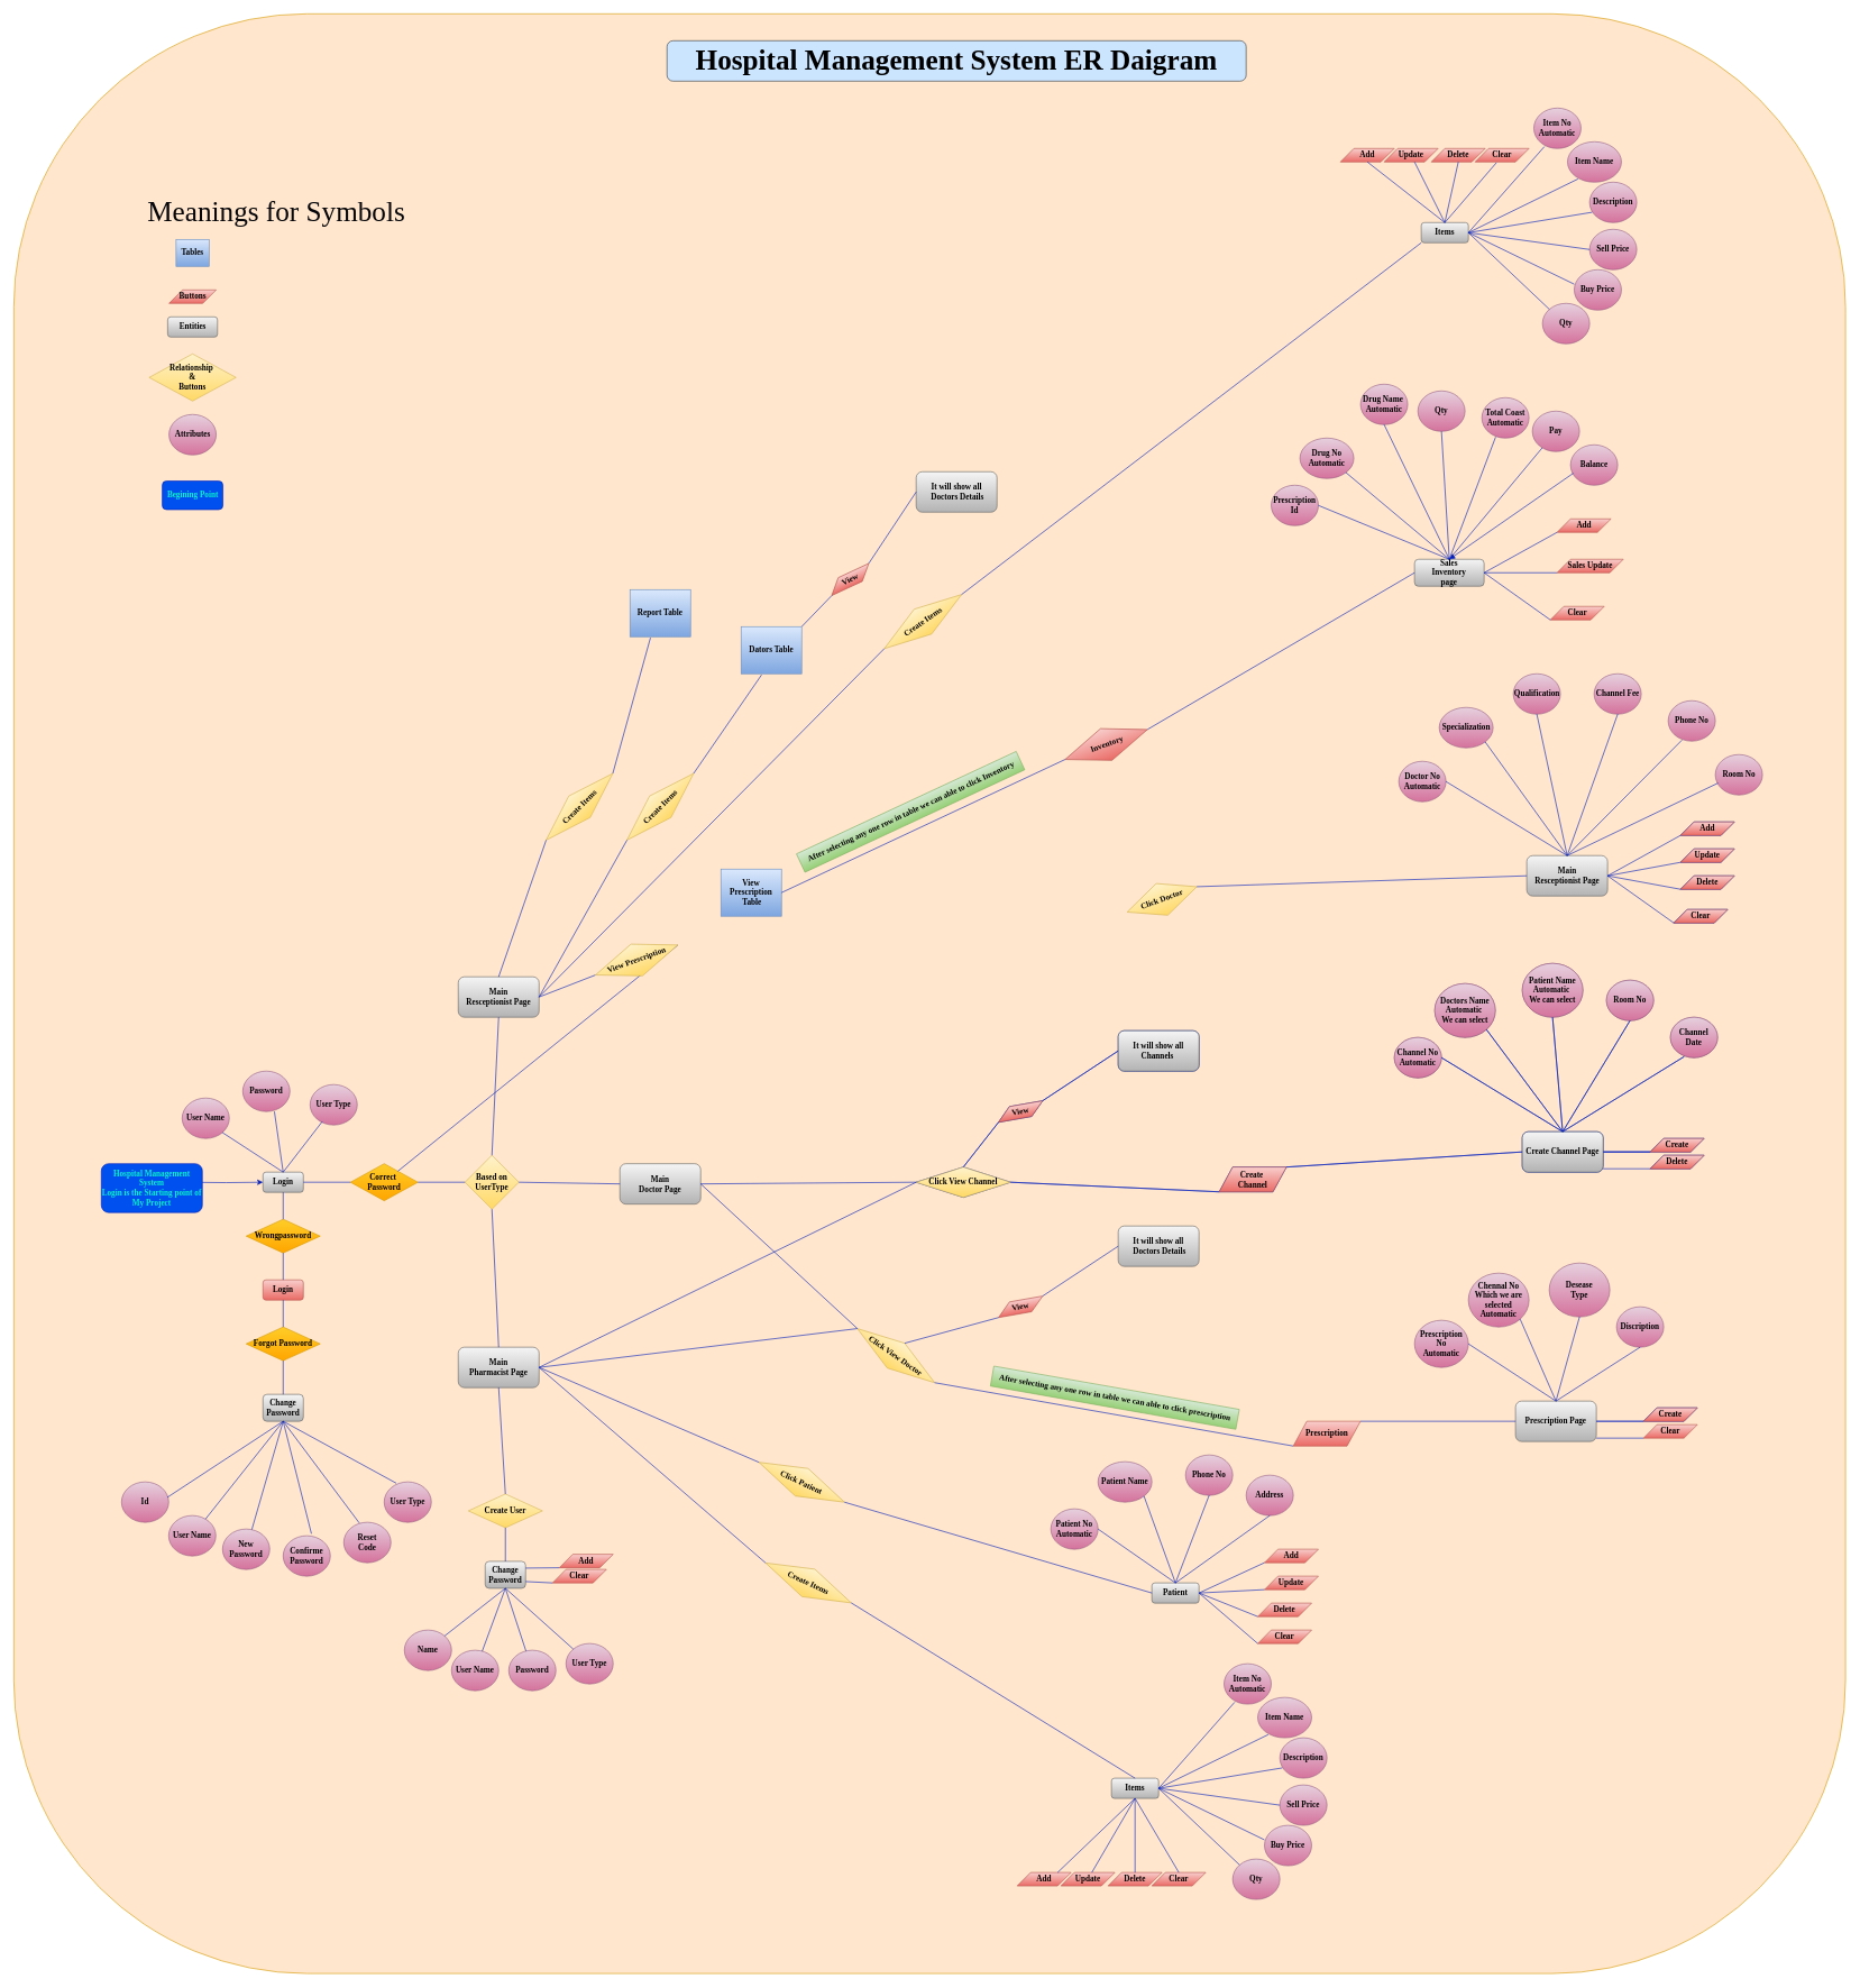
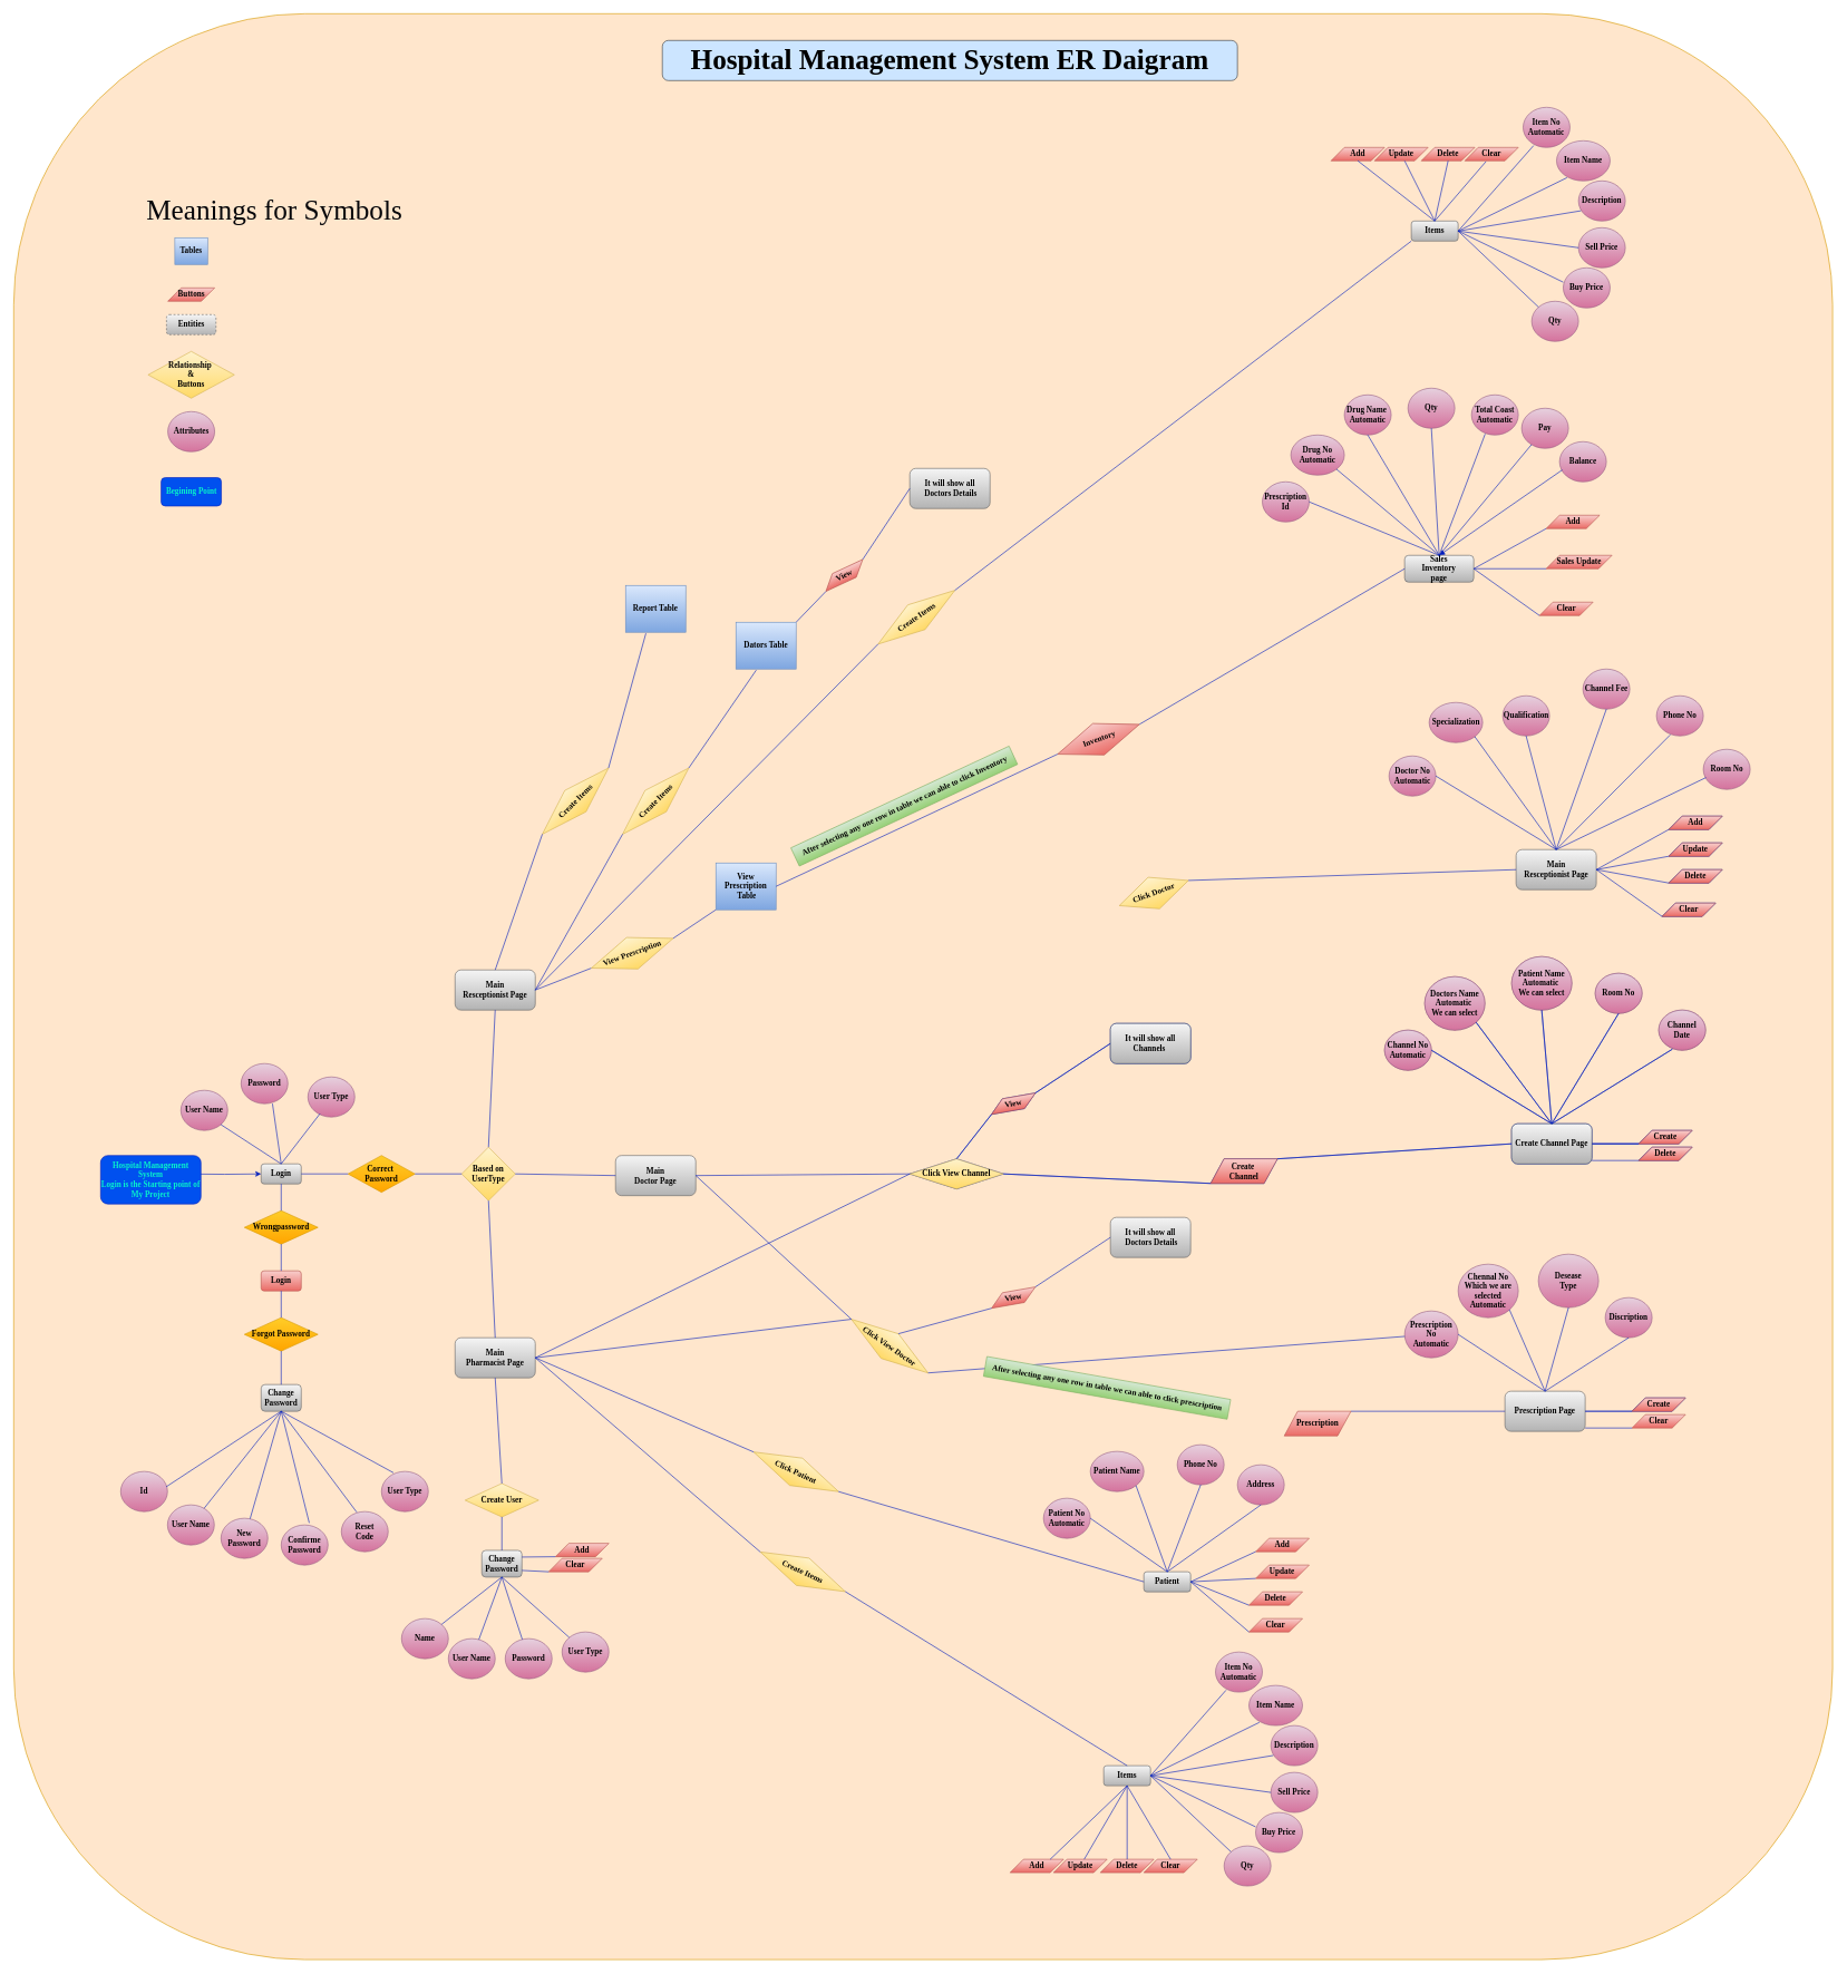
- <mxCell id="272" value="Entities" style="rounded=1;whiteSpace=wrap;html=1;strokeColor=#666666;fillColor=#f5f5f5;fontFamily=times new Roman;fontStyle=1;gradientColor=#b3b3b3;" vertex="1" parent="1"><mxGeometry x="248.5" y="470" width="74" height="30" as="geometry" /></mxCell>
+ <mxCell id="272" value="Entities" style="rounded=1;whiteSpace=wrap;html=1;strokeColor=#666666;fillColor=#f5f5f5;fontFamily=times new Roman;fontStyle=1;gradientColor=#b3b3b3;dashed=1;" vertex="1" parent="1"><mxGeometry x="248.5" y="470" width="74" height="30" as="geometry" /></mxCell>
- <mxCell id="202" value="Drug Name&amp;nbsp;&lt;br&gt;Automatic" style="ellipse;whiteSpace=wrap;html=1;strokeColor=#996185;fillColor=#e6d0de;fontFamily=times new Roman;fontStyle=1;gradientColor=#d5739d;" vertex="1" parent="1"><mxGeometry x="2019.86" y="570" width="70" height="60" as="geometry" /></mxCell>
+ <mxCell id="202" value="Drug Name&amp;nbsp;&lt;br&gt;Automatic" style="ellipse;whiteSpace=wrap;html=1;strokeColor=#996185;fillColor=#e6d0de;fontFamily=times new Roman;fontStyle=1;gradientColor=#d5739d;" vertex="1" parent="1"><mxGeometry x="2009.86" y="590" width="70" height="60" as="geometry" /></mxCell>
- <mxCell id="49" value="Qualification" style="ellipse;whiteSpace=wrap;html=1;strokeColor=#996185;fillColor=#e6d0de;fontFamily=times new Roman;fontStyle=1;gradientColor=#d5739d;" parent="1" vertex="1"><mxGeometry x="2246.66" y="1000" width="70" height="60" as="geometry" /></mxCell>
+ <mxCell id="49" value="Qualification" style="ellipse;whiteSpace=wrap;html=1;strokeColor=#996185;fillColor=#e6d0de;fontFamily=times new Roman;fontStyle=1;gradientColor=#d5739d;" parent="1" vertex="1"><mxGeometry x="2246.66" y="1040" width="70" height="60" as="geometry" /></mxCell>
- <mxCell id="210" value="" style="endArrow=none;html=1;rounded=0;exitX=1;exitY=0.5;exitDx=0;exitDy=0;startArrow=none;fillColor=#0050ef;strokeColor=#001DBC;fontColor=#66FF66;fontFamily=times new Roman;fontStyle=1;" edge="1" parent="1" source="213" target="13"><mxGeometry width="50" height="50" relative="1" as="geometry"><mxPoint x="1246.683" y="1096.189" as="sourcePoint" /><mxPoint x="1100" y="1450" as="targetPoint" /></mxGeometry></mxCell>
+ <mxCell id="210" value="" style="endArrow=none;html=1;rounded=0;exitX=1;exitY=0.5;exitDx=0;exitDy=0;startArrow=none;entryX=0;entryY=1;entryDx=0;entryDy=0;fillColor=#0050ef;strokeColor=#001DBC;fontColor=#66FF66;fontFamily=times new Roman;fontStyle=1" edge="1" parent="1" source="213" target="214"><mxGeometry width="50" height="50" relative="1" as="geometry"><mxPoint x="1246.683" y="1096.189" as="sourcePoint" /><mxPoint x="1100" y="1450" as="targetPoint" /></mxGeometry></mxCell>
- <mxCell id="122" value="" style="endArrow=none;html=1;rounded=0;exitX=1;exitY=0.5;exitDx=0;exitDy=0;entryX=0;entryY=1;entryDx=0;entryDy=0;fillColor=#0050ef;strokeColor=#001DBC;fontColor=#66FF66;fontFamily=times new Roman;fontStyle=1" edge="1" parent="1" source="106" target="123"><mxGeometry width="50" height="50" relative="1" as="geometry"><mxPoint x="1490" y="2155" as="sourcePoint" /><mxPoint x="1765.156" y="2191.7" as="targetPoint" /></mxGeometry></mxCell>
+ <mxCell id="122" value="" style="endArrow=none;html=1;rounded=0;exitX=1;exitY=0.5;exitDx=0;exitDy=0;fillColor=#0050ef;strokeColor=#001DBC;fontColor=#66FF66;fontFamily=times new Roman;fontStyle=1;" edge="1" parent="1" source="106" target="108"><mxGeometry width="50" height="50" relative="1" as="geometry"><mxPoint x="1490" y="2155" as="sourcePoint" /><mxPoint x="1765.156" y="2191.7" as="targetPoint" /></mxGeometry></mxCell>
